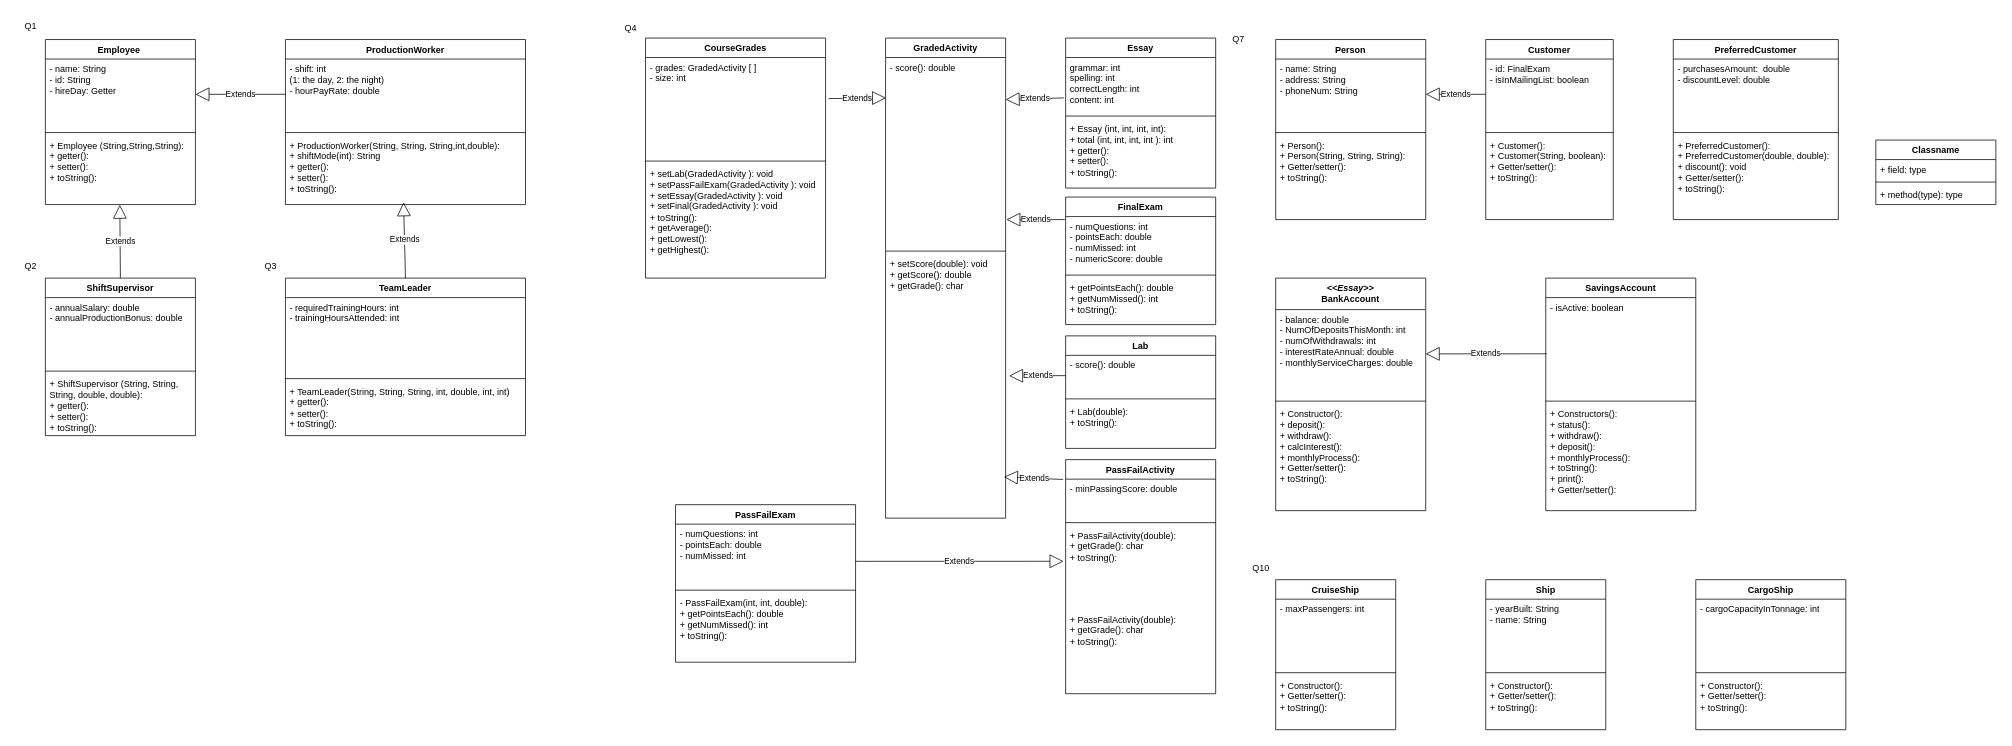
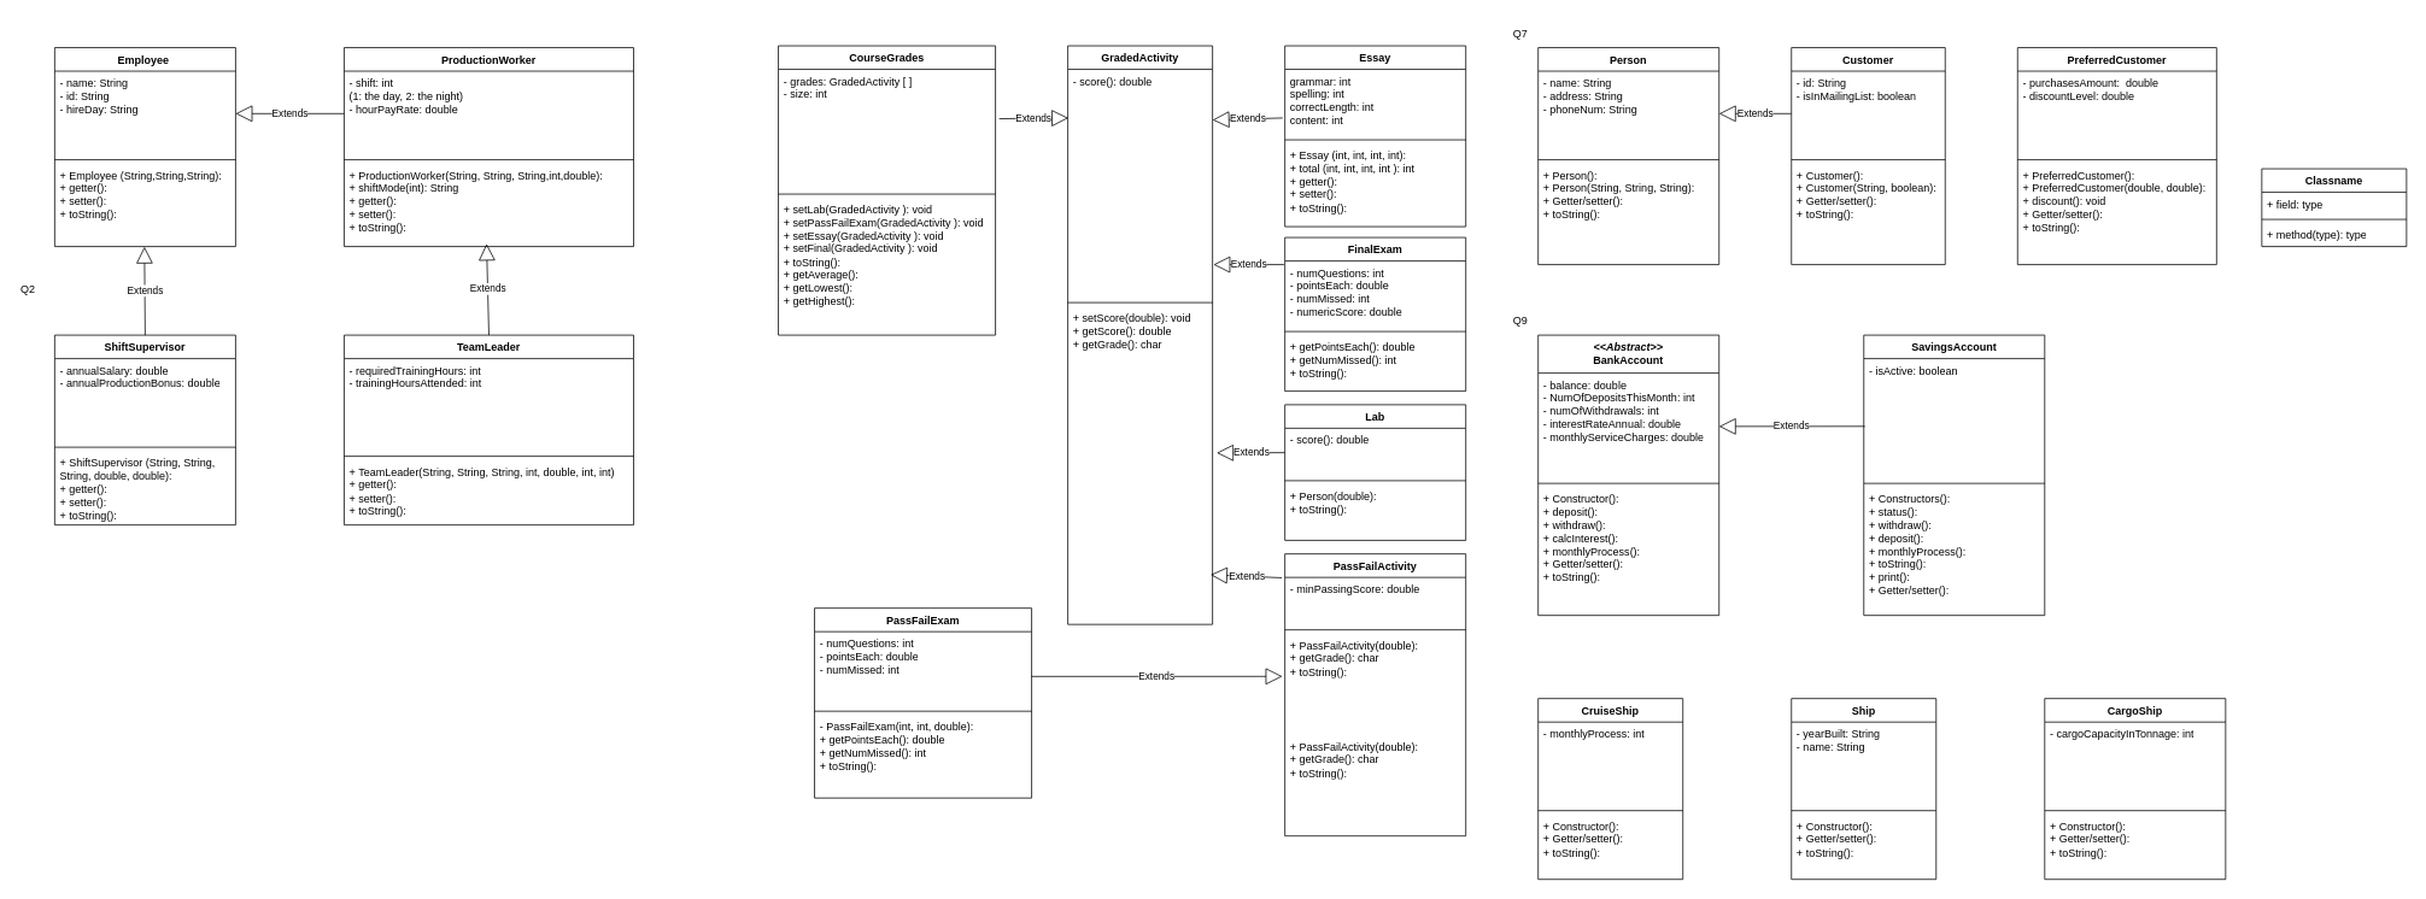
- <mxCell id="15" value="Q1" style="text;html=1;align=center;verticalAlign=middle;resizable=0;points=[];autosize=1;strokeColor=none;fillColor=none;" vertex="1" parent="1"><mxGeometry x="20" y="20" width="40" height="30" as="geometry" /></mxCell>
- <mxCell id="32" value="Q4" style="text;html=1;align=center;verticalAlign=middle;resizable=0;points=[];autosize=1;strokeColor=none;fillColor=none;" vertex="1" parent="1"><mxGeometry y="22" width="40" height="30" as="geometry" x="820" /></mxCell>
- <mxCell id="68" value="Q7" style="text;html=1;align=center;verticalAlign=middle;resizable=0;points=[];autosize=1;strokeColor=none;fillColor=none;" vertex="1" parent="1"><mxGeometry x="1630" y="37" width="40" height="30" as="geometry" /></mxCell>
+ <mxCell id="68" value="Q7" style="text;html=1;align=center;verticalAlign=middle;resizable=0;points=[];autosize=1;strokeColor=none;fillColor=none;" vertex="1" parent="1"><mxGeometry x="1660" y="22" width="40" height="30" as="geometry" /></mxCell>
- <mxCell id="70" value="- id: FinalExam&lt;div&gt;- isInMailingList: boolean&lt;/div&gt;" style="text;strokeColor=none;fillColor=none;align=left;verticalAlign=top;spacingLeft=4;spacingRight=4;overflow=hidden;rotatable=0;points=[[0,0.5],[1,0.5]];portConstraint=eastwest;whiteSpace=wrap;html=1;" vertex="1" parent="69"><mxGeometry y="26" width="170" height="94" as="geometry" /></mxCell>
+ <mxCell id="70" value="- id: String&lt;div&gt;- isInMailingList: boolean&lt;/div&gt;" style="text;strokeColor=none;fillColor=none;align=left;verticalAlign=top;spacingLeft=4;spacingRight=4;overflow=hidden;rotatable=0;points=[[0,0.5],[1,0.5]];portConstraint=eastwest;whiteSpace=wrap;html=1;" vertex="1" parent="69"><mxGeometry y="26" width="170" height="94" as="geometry" /></mxCell>
- <mxCell id="3" value="- name: String&lt;div&gt;- id: String&lt;/div&gt;&lt;div&gt;- hireDay: Getter&lt;/div&gt;" style="text;strokeColor=none;fillColor=none;align=left;verticalAlign=top;spacingLeft=4;spacingRight=4;overflow=hidden;rotatable=0;points=[[0,0.5],[1,0.5]];portConstraint=eastwest;whiteSpace=wrap;html=1;" vertex="1" parent="2"><mxGeometry y="26" width="200" height="94" as="geometry" /></mxCell>
+ <mxCell id="3" value="- name: String&lt;div&gt;- id: String&lt;/div&gt;&lt;div&gt;- hireDay: String&lt;/div&gt;" style="text;strokeColor=none;fillColor=none;align=left;verticalAlign=top;spacingLeft=4;spacingRight=4;overflow=hidden;rotatable=0;points=[[0,0.5],[1,0.5]];portConstraint=eastwest;whiteSpace=wrap;html=1;" vertex="1" parent="2"><mxGeometry y="26" width="200" height="94" as="geometry" /></mxCell>
- <mxCell id="24" value="Q2" style="text;html=1;align=center;verticalAlign=middle;resizable=0;points=[];autosize=1;strokeColor=none;fillColor=none;" vertex="1" parent="1"><mxGeometry x="20" y="340" width="40" height="30" as="geometry" /></mxCell>
+ <mxCell id="24" value="Q2" style="text;html=1;align=center;verticalAlign=middle;resizable=0;points=[];autosize=1;strokeColor=none;fillColor=none;" vertex="1" parent="1"><mxGeometry x="10" y="305" width="40" height="30" as="geometry" /></mxCell>
- <mxCell id="26" value="Q3" style="text;html=1;align=center;verticalAlign=middle;resizable=0;points=[];autosize=1;strokeColor=none;fillColor=none;" vertex="1" parent="1"><mxGeometry x="340" y="340" width="40" height="30" as="geometry" /></mxCell>
+ <mxCell id="82" value="Q9" style="text;html=1;align=center;verticalAlign=middle;resizable=0;points=[];autosize=1;strokeColor=none;fillColor=none;" vertex="1" parent="1"><mxGeometry x="1660" y="340" width="40" height="30" as="geometry" /></mxCell>
- <mxCell id="78" value="&lt;div&gt;&lt;i&gt;&amp;lt;&amp;lt;Essay&amp;gt;&amp;gt;&lt;/i&gt;&lt;/div&gt;BankAccount" style="swimlane;fontStyle=1;align=center;verticalAlign=top;childLayout=stackLayout;horizontal=1;startSize=42;horizontalStack=0;resizeParent=1;resizeParentMax=0;resizeLast=0;collapsible=1;marginBottom=0;whiteSpace=wrap;html=1;" vertex="1" parent="1"><mxGeometry x="1700" y="370" width="200" height="310" as="geometry" /></mxCell>
+ <mxCell id="78" value="&lt;div&gt;&lt;i&gt;&amp;lt;&amp;lt;Abstract&amp;gt;&amp;gt;&lt;/i&gt;&lt;/div&gt;BankAccount" style="swimlane;fontStyle=1;align=center;verticalAlign=top;childLayout=stackLayout;horizontal=1;startSize=42;horizontalStack=0;resizeParent=1;resizeParentMax=0;resizeLast=0;collapsible=1;marginBottom=0;whiteSpace=wrap;html=1;" vertex="1" parent="1"><mxGeometry x="1700" y="370" width="200" height="310" as="geometry" /></mxCell>
- <mxCell id="61" value="+ Lab(double):&lt;br&gt;&lt;div&gt;&lt;span style=&quot;background-color: initial;&quot;&gt;+ toString():&lt;/span&gt;&amp;nbsp;&lt;/div&gt;" style="text;strokeColor=none;fillColor=none;align=left;verticalAlign=top;spacingLeft=4;spacingRight=4;overflow=hidden;rotatable=0;points=[[0,0.5],[1,0.5]];portConstraint=eastwest;whiteSpace=wrap;html=1;" vertex="1" parent="58"><mxGeometry y="88" width="200" height="62" as="geometry" /></mxCell>
+ <mxCell id="61" value="+ Person(double):&lt;br&gt;&lt;div&gt;&lt;span style=&quot;background-color: initial;&quot;&gt;+ toString():&lt;/span&gt;&amp;nbsp;&lt;/div&gt;" style="text;strokeColor=none;fillColor=none;align=left;verticalAlign=top;spacingLeft=4;spacingRight=4;overflow=hidden;rotatable=0;points=[[0,0.5],[1,0.5]];portConstraint=eastwest;whiteSpace=wrap;html=1;" vertex="1" parent="58"><mxGeometry y="88" width="200" height="62" as="geometry" /></mxCell>
- <mxCell id="92" value="Q10" style="text;html=1;align=center;verticalAlign=middle;resizable=0;points=[];autosize=1;strokeColor=none;fillColor=none;" vertex="1" parent="1"><mxGeometry x="1655" y="742" width="50" height="30" as="geometry" /></mxCell>
- <mxCell id="89" value="-&amp;nbsp;maxPassengers: int" style="text;strokeColor=none;fillColor=none;align=left;verticalAlign=top;spacingLeft=4;spacingRight=4;overflow=hidden;rotatable=0;points=[[0,0.5],[1,0.5]];portConstraint=eastwest;whiteSpace=wrap;html=1;" vertex="1" parent="88"><mxGeometry y="26" width="160" height="94" as="geometry" /></mxCell>
+ <mxCell id="89" value="-&amp;nbsp;monthlyProcess: int" style="text;strokeColor=none;fillColor=none;align=left;verticalAlign=top;spacingLeft=4;spacingRight=4;overflow=hidden;rotatable=0;points=[[0,0.5],[1,0.5]];portConstraint=eastwest;whiteSpace=wrap;html=1;" vertex="1" parent="88"><mxGeometry y="26" width="160" height="94" as="geometry" /></mxCell>
